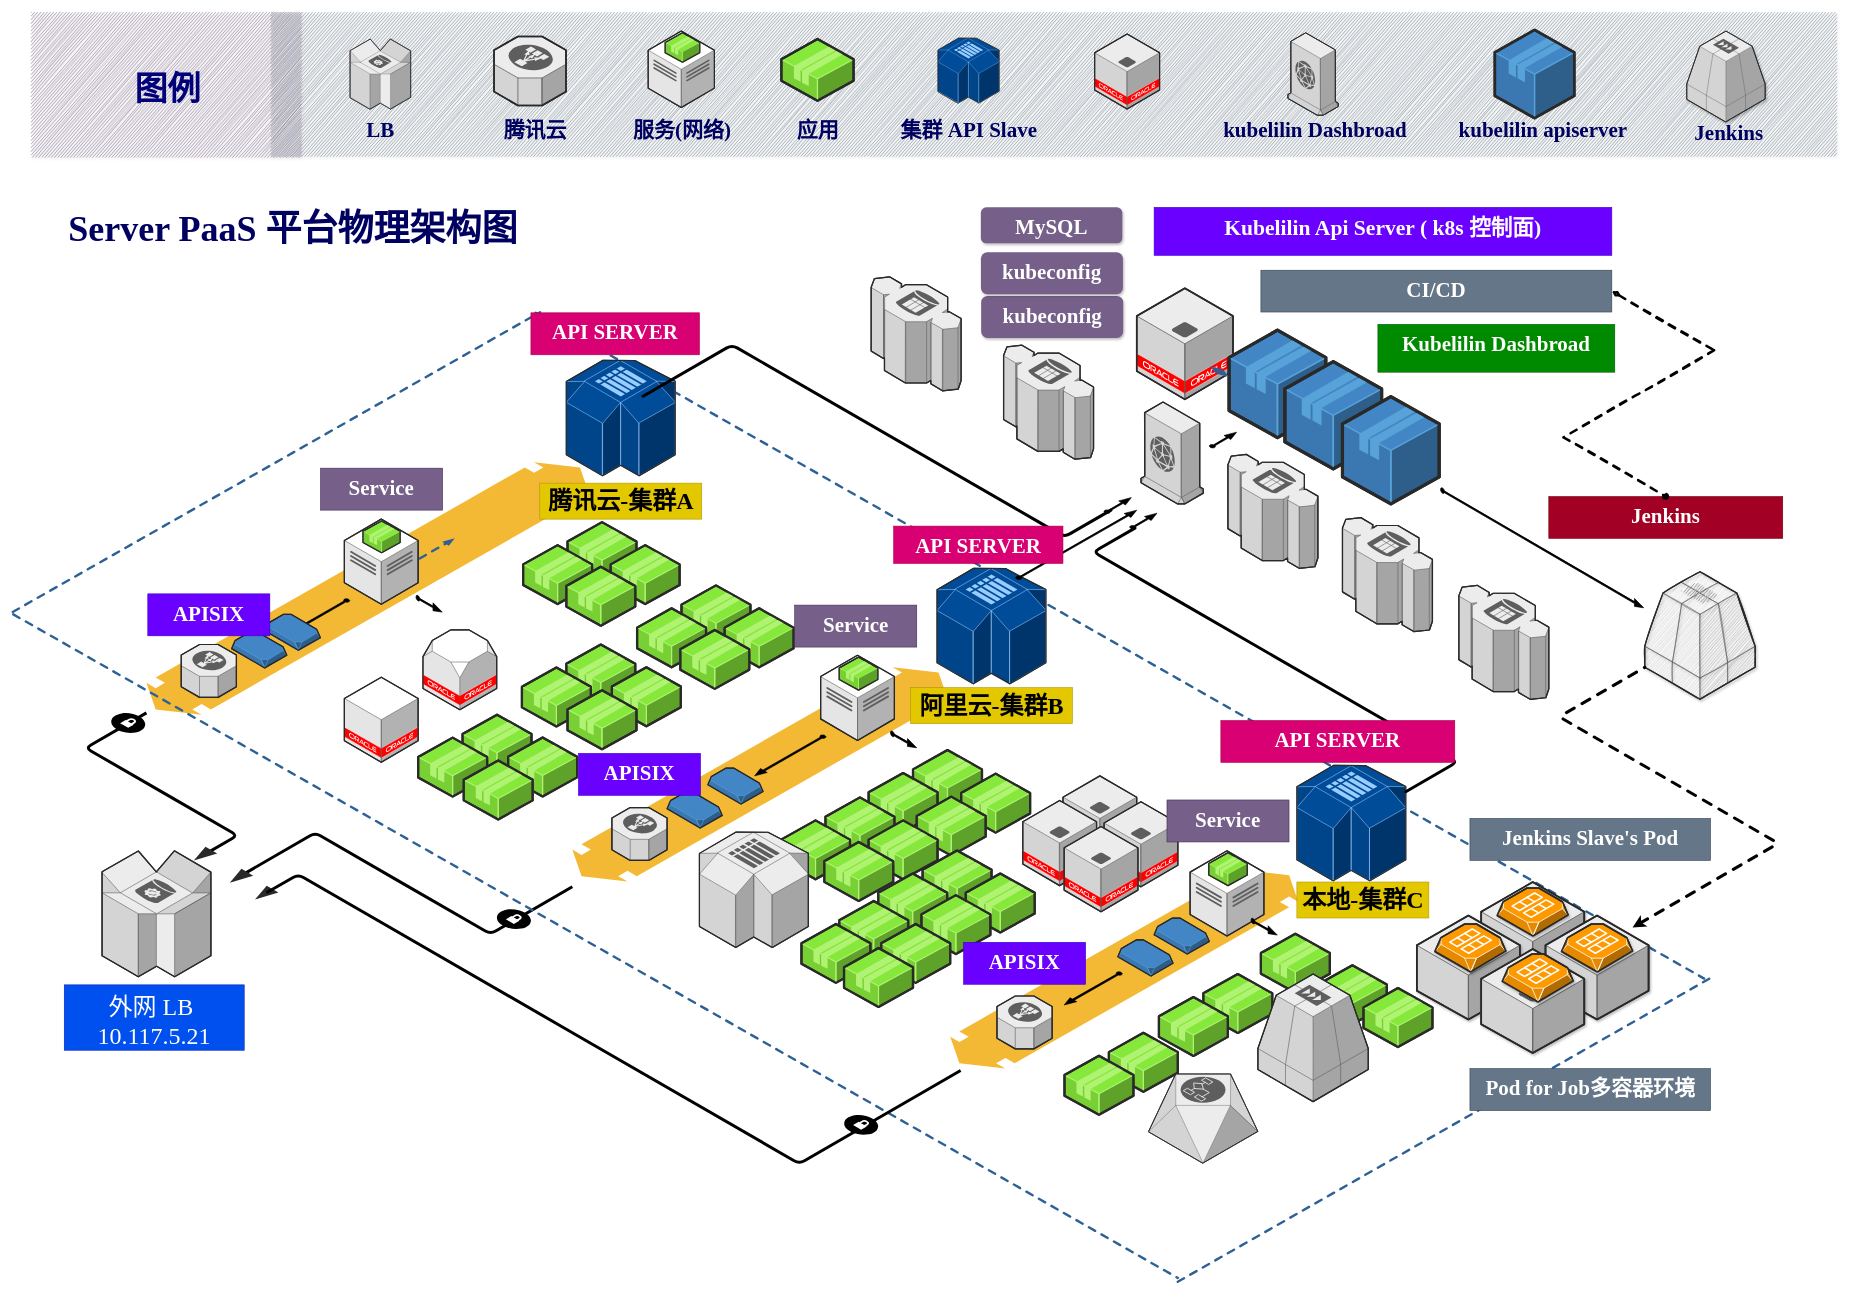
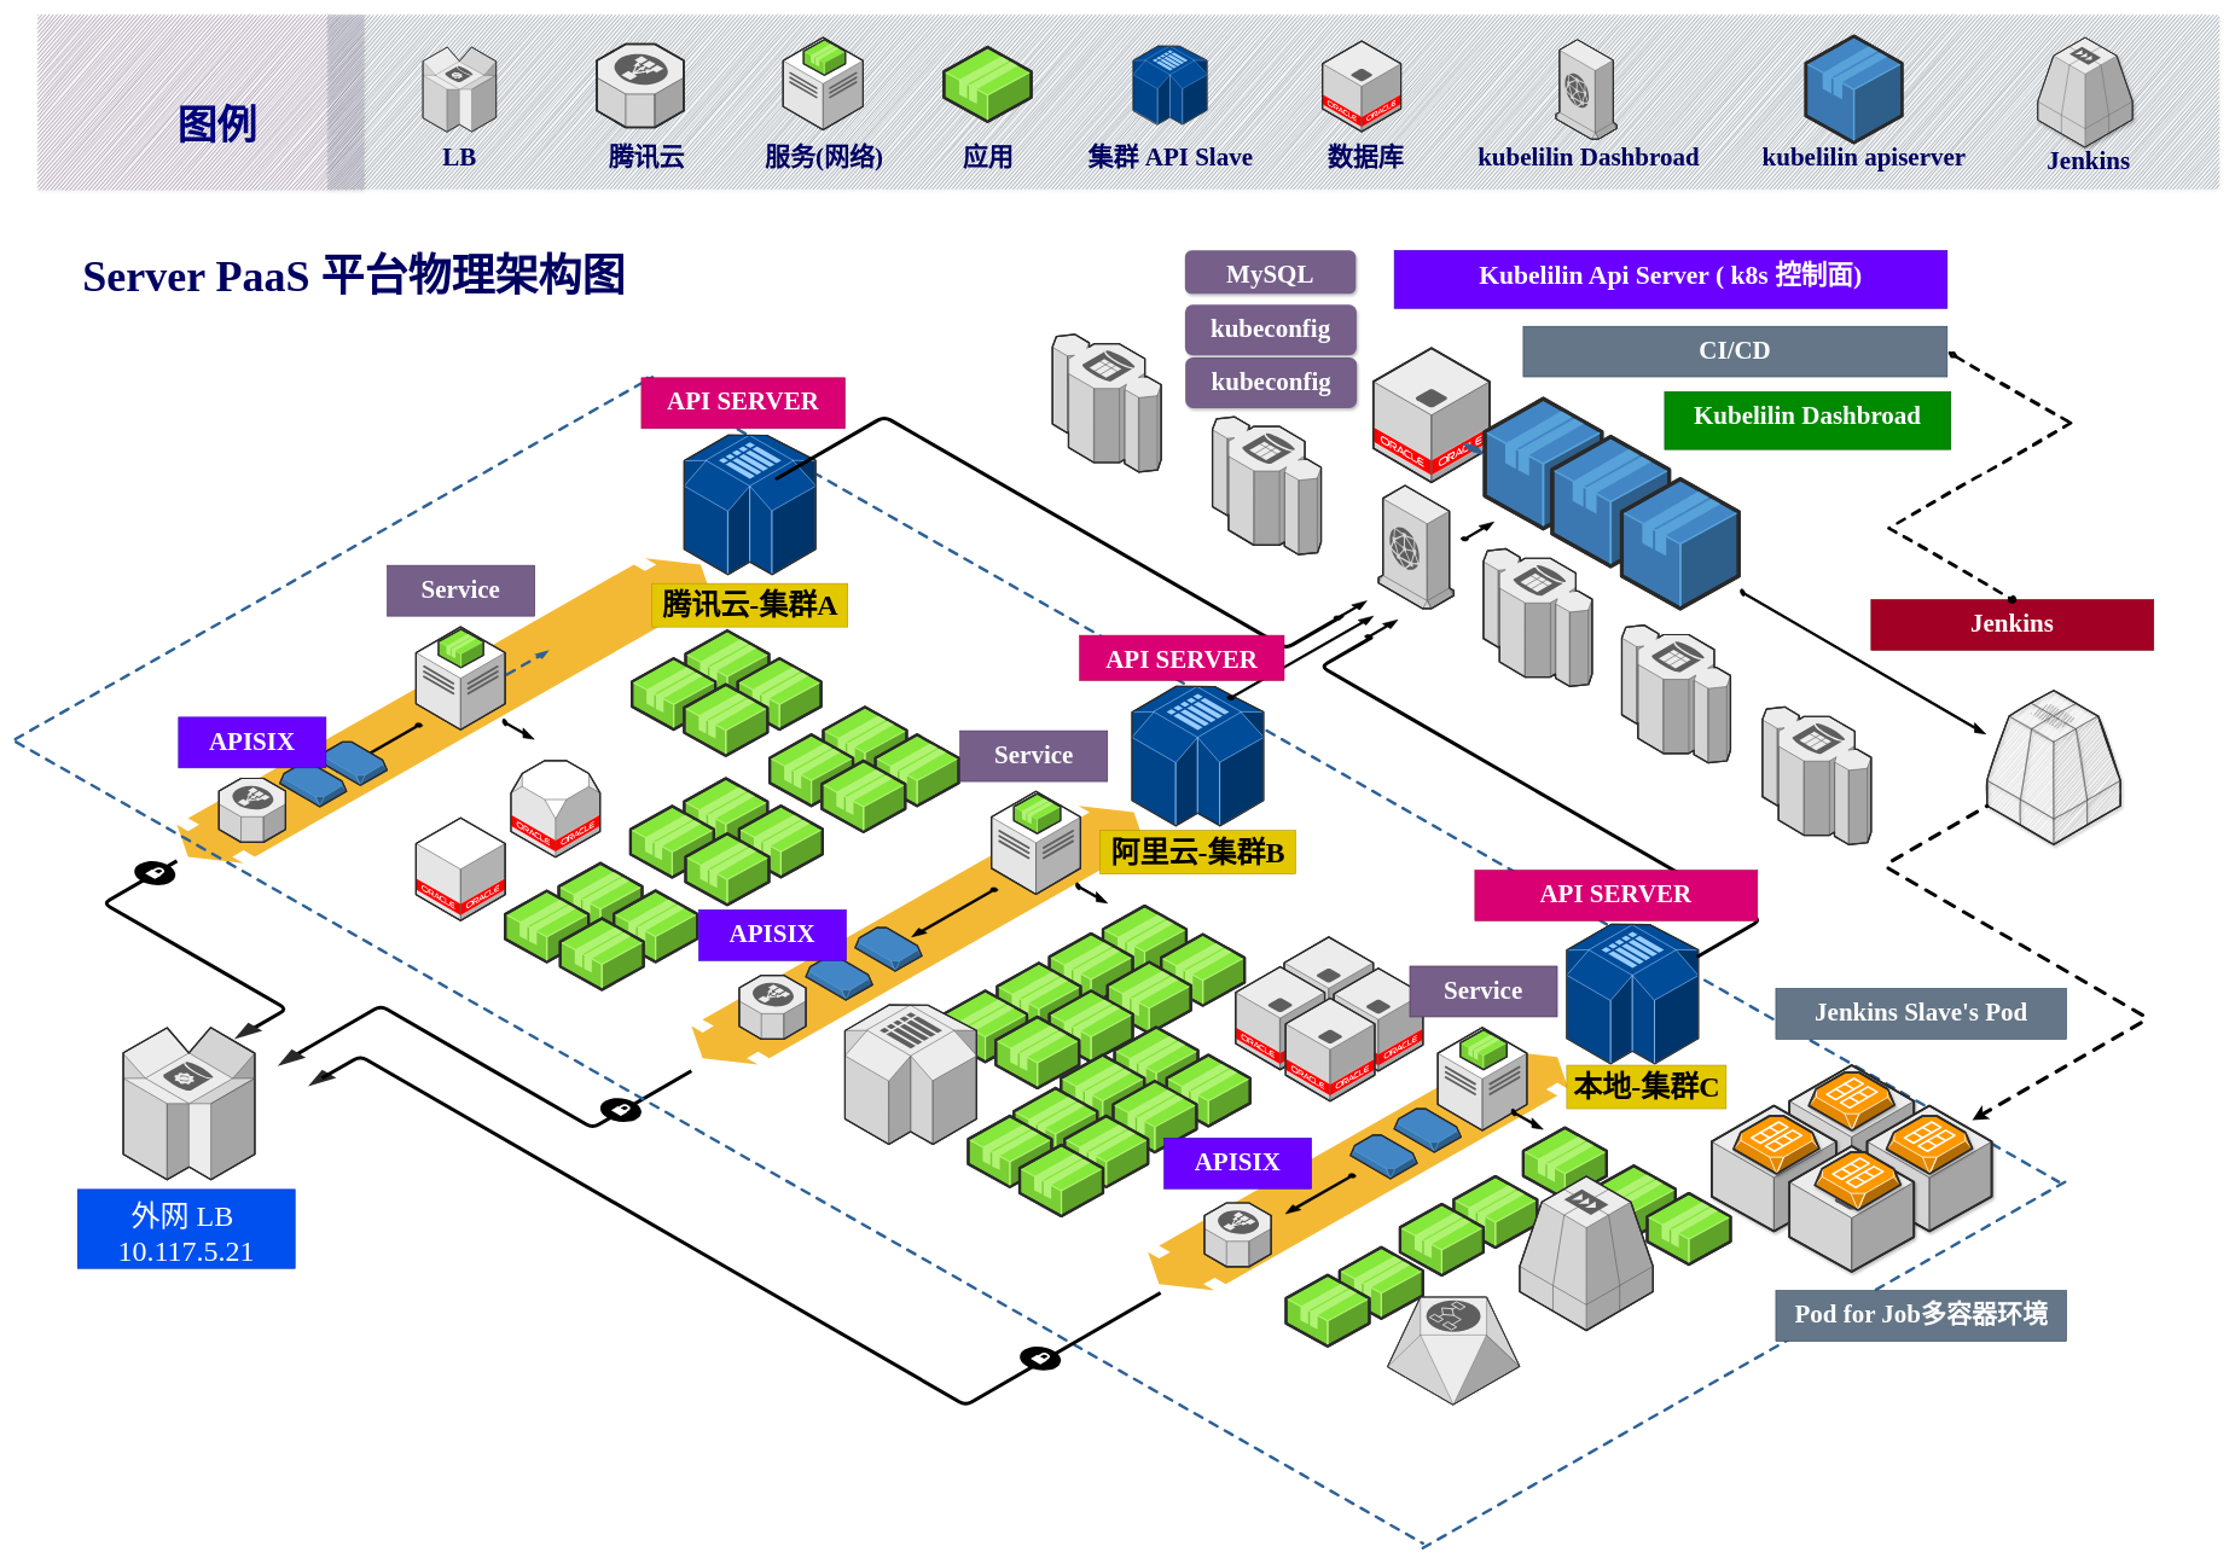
- <mxCell id="109" value="&lt;font style=&quot;font-size: 55px;&quot; face=&quot;Comic Sans MS&quot;&gt;图例&lt;br style=&quot;font-size: 55px;&quot;&gt;&lt;/font&gt;" style="text;html=1;align=center;verticalAlign=middle;resizable=0;points=[];autosize=1;strokeColor=none;fillColor=none;fontStyle=1;fontSize=55;fontColor=#00007A;" parent="1" vertex="1"><mxGeometry x="213" y="112.82" width="130" height="70" as="geometry" /></mxCell>
+ <mxCell id="109" value="&lt;font style=&quot;font-size: 55px;&quot; face=&quot;Comic Sans MS&quot;&gt;图例&lt;br style=&quot;font-size: 55px;&quot;&gt;&lt;/font&gt;" style="text;html=1;align=center;verticalAlign=middle;resizable=0;points=[];autosize=1;strokeColor=none;fillColor=none;fontStyle=1;fontSize=55;fontColor=#00007A;" parent="1" vertex="1"><mxGeometry x="233" y="137.82" width="130" height="70" as="geometry" /></mxCell>
+ <mxCell id="99" value="数据库" style="text;html=1;align=center;verticalAlign=middle;resizable=0;points=[];autosize=1;strokeColor=none;fillColor=none;fontSize=35;fontFamily=Comic Sans MS;rounded=1;shadow=1;glass=1;fontColor=#000061;fontStyle=1" parent="1" vertex="1"><mxGeometry x="1822.5" y="191.59" width="120" height="50" as="geometry" /></mxCell>
